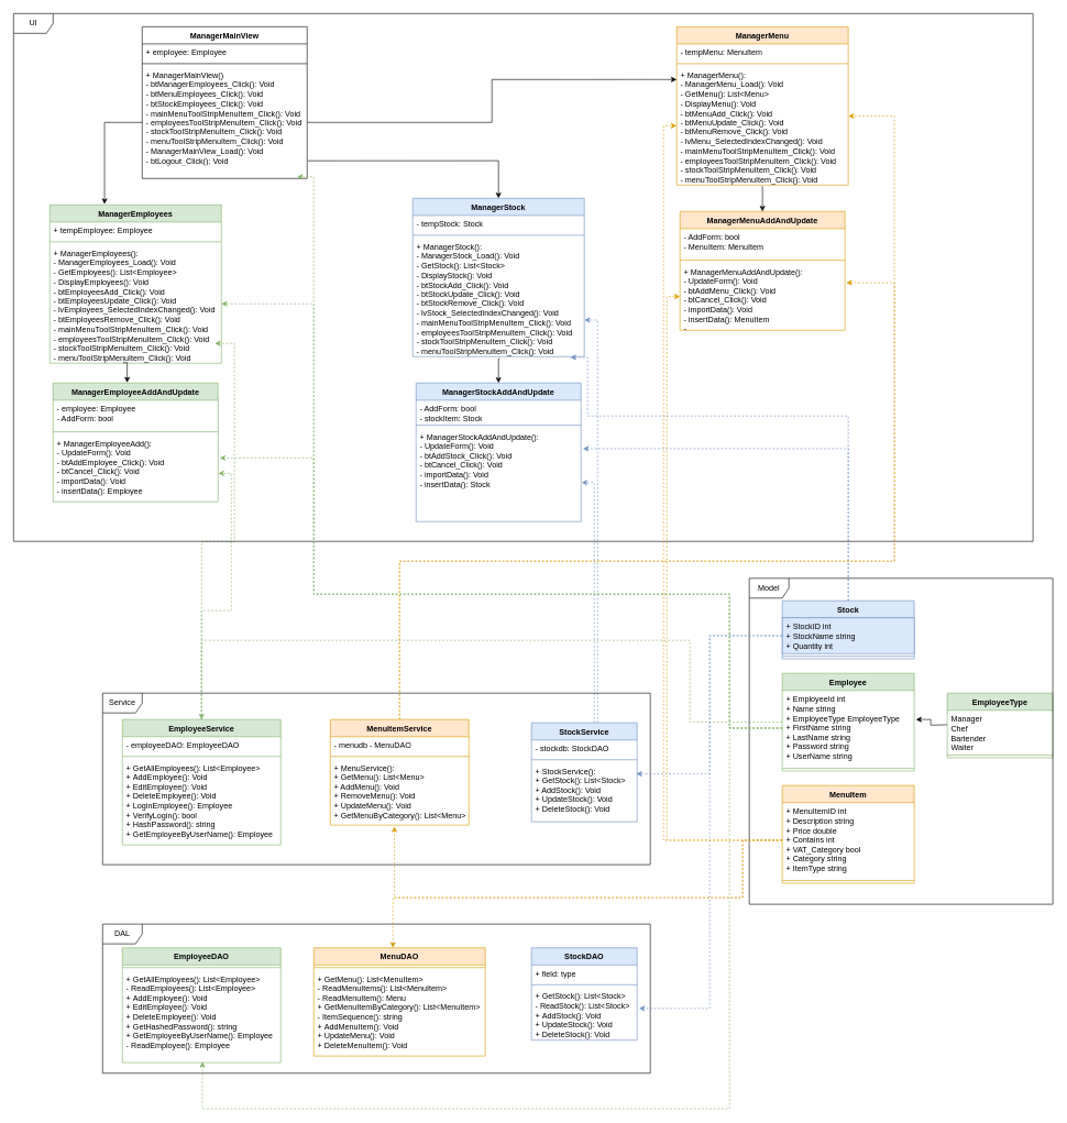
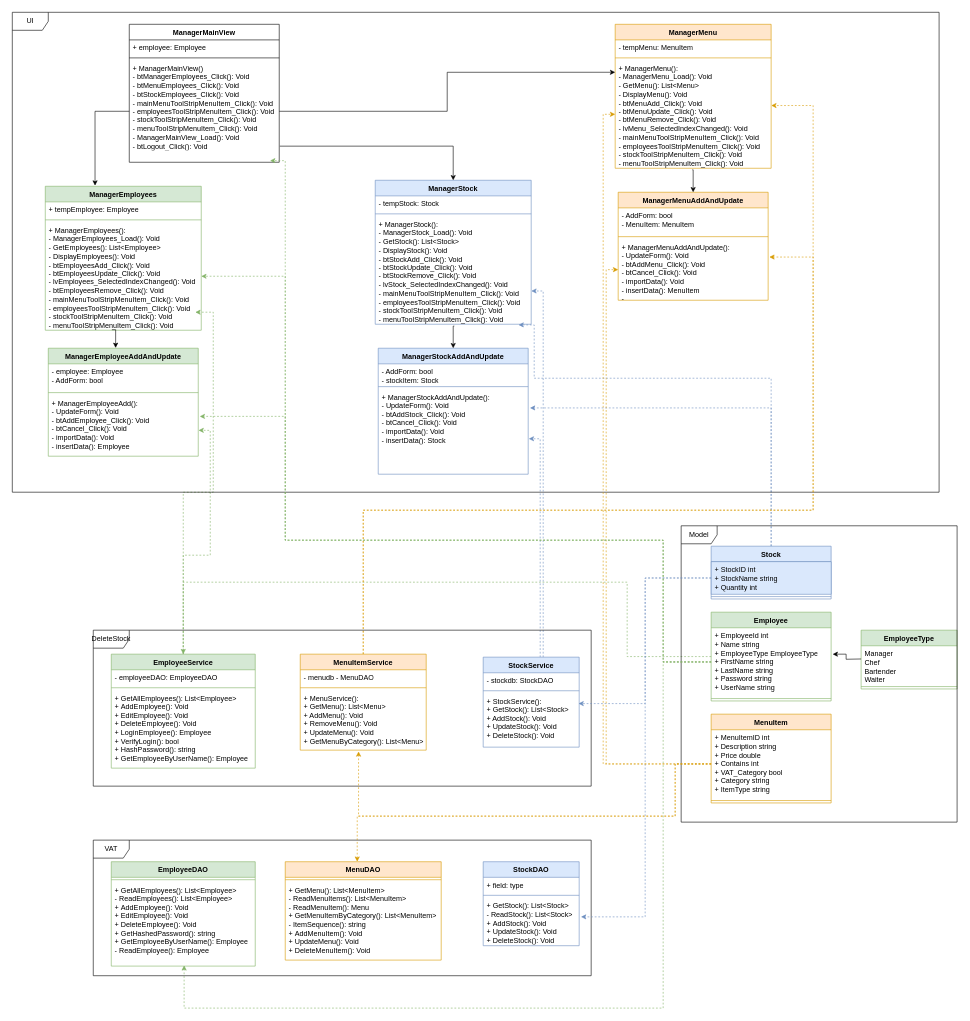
- <mxCell id="66" value="Service" style="shape=umlFrame;whiteSpace=wrap;html=1;pointerEvents=0;" vertex="1" parent="1"><mxGeometry x="155" y="1050" width="830" height="260" as="geometry" /></mxCell>
+ <mxCell id="66" value="DeleteStock" style="shape=umlFrame;whiteSpace=wrap;html=1;pointerEvents=0;" vertex="1" parent="1"><mxGeometry x="155" y="1050" width="830" height="260" as="geometry" /></mxCell>
- <mxCell id="77" value="DAL" style="shape=umlFrame;whiteSpace=wrap;html=1;pointerEvents=0;" vertex="1" parent="1"><mxGeometry x="155" y="1400" width="830" height="226" as="geometry" /></mxCell>
+ <mxCell id="77" value="VAT" style="shape=umlFrame;whiteSpace=wrap;html=1;pointerEvents=0;" vertex="1" parent="1"><mxGeometry x="155" y="1400" width="830" height="226" as="geometry" /></mxCell>
